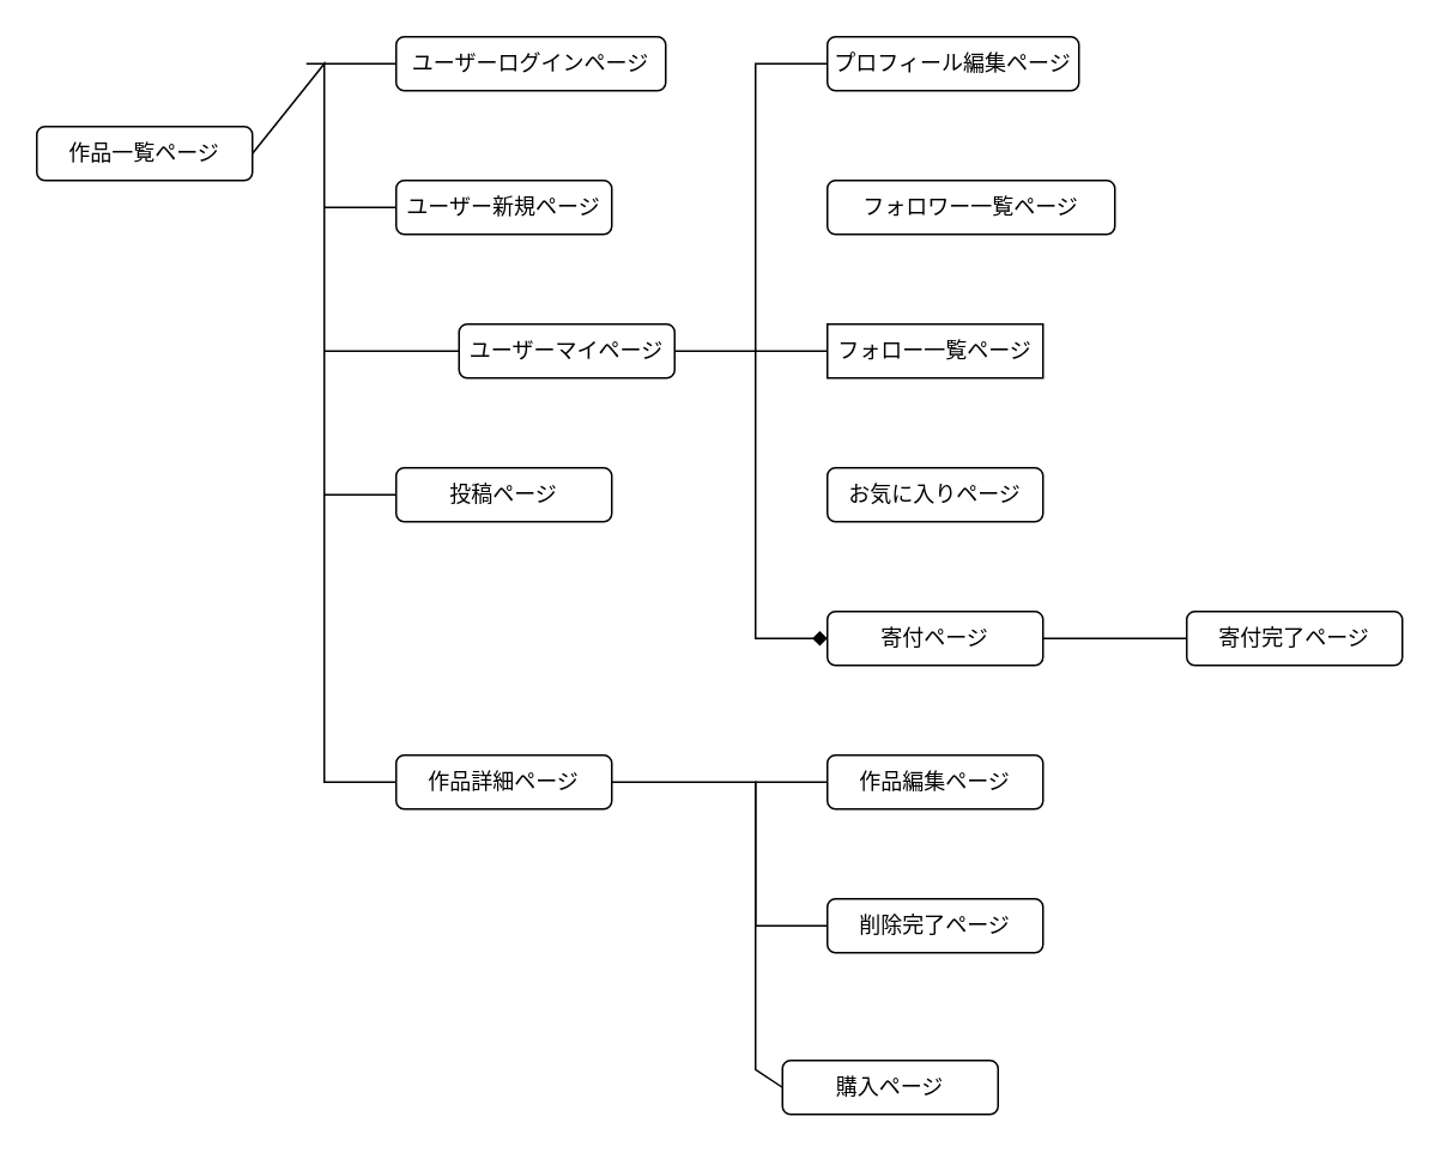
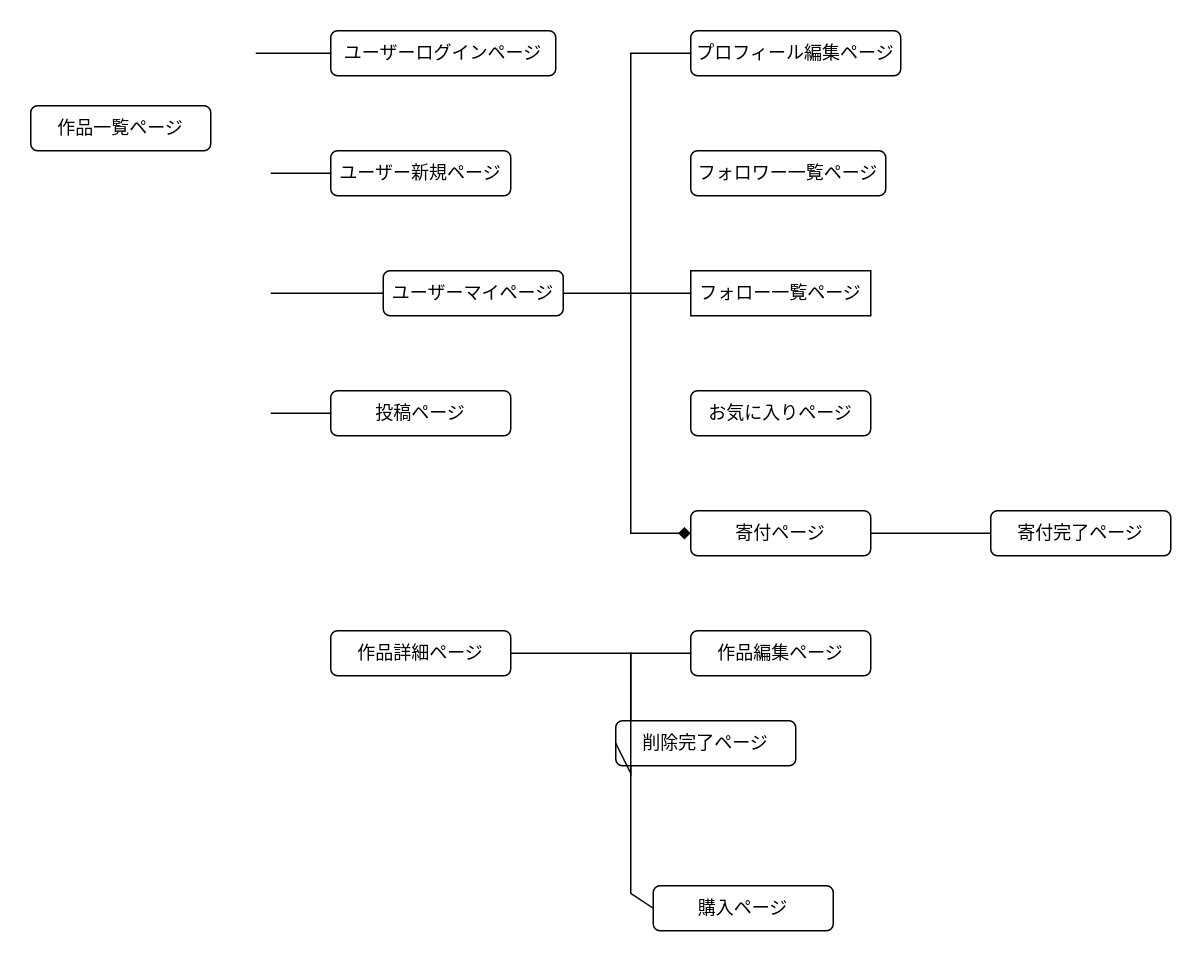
- <mxCell id="15" value="フォロワー一覧ページ" style="rounded=1;whiteSpace=wrap;html=1;" parent="1" vertex="1"><mxGeometry x="460" y="100" width="160" height="30" as="geometry" /></mxCell>
+ <mxCell id="15" value="フォロワー一覧ページ" style="rounded=1;whiteSpace=wrap;html=1;" parent="1" vertex="1"><mxGeometry x="460" y="100" width="130" height="30" as="geometry" /></mxCell>
- <mxCell id="9" value="" style="endArrow=none;html=1;exitX=0;exitY=0.5;exitDx=0;exitDy=0;entryX=1;entryY=0.5;entryDx=0;entryDy=0;rounded=0;" parent="1" source="3" target="2" edge="1"><mxGeometry width="50" height="50" relative="1" as="geometry"><mxPoint x="250" y="340" as="sourcePoint" /><mxPoint x="180" y="60" as="targetPoint" /><Array as="points"><mxPoint x="180" y="435" /><mxPoint x="180" y="35" /></Array></mxGeometry></mxCell>
- <mxCell id="22" value="削除完了ページ" style="rounded=1;whiteSpace=wrap;html=1;" parent="1" vertex="1"><mxGeometry x="460" y="500" width="120" height="30" as="geometry" /></mxCell>
+ <mxCell id="22" value="削除完了ページ" style="rounded=1;whiteSpace=wrap;html=1;" parent="1" vertex="1"><mxGeometry x="410" y="480" width="120" height="30" as="geometry" /></mxCell>
